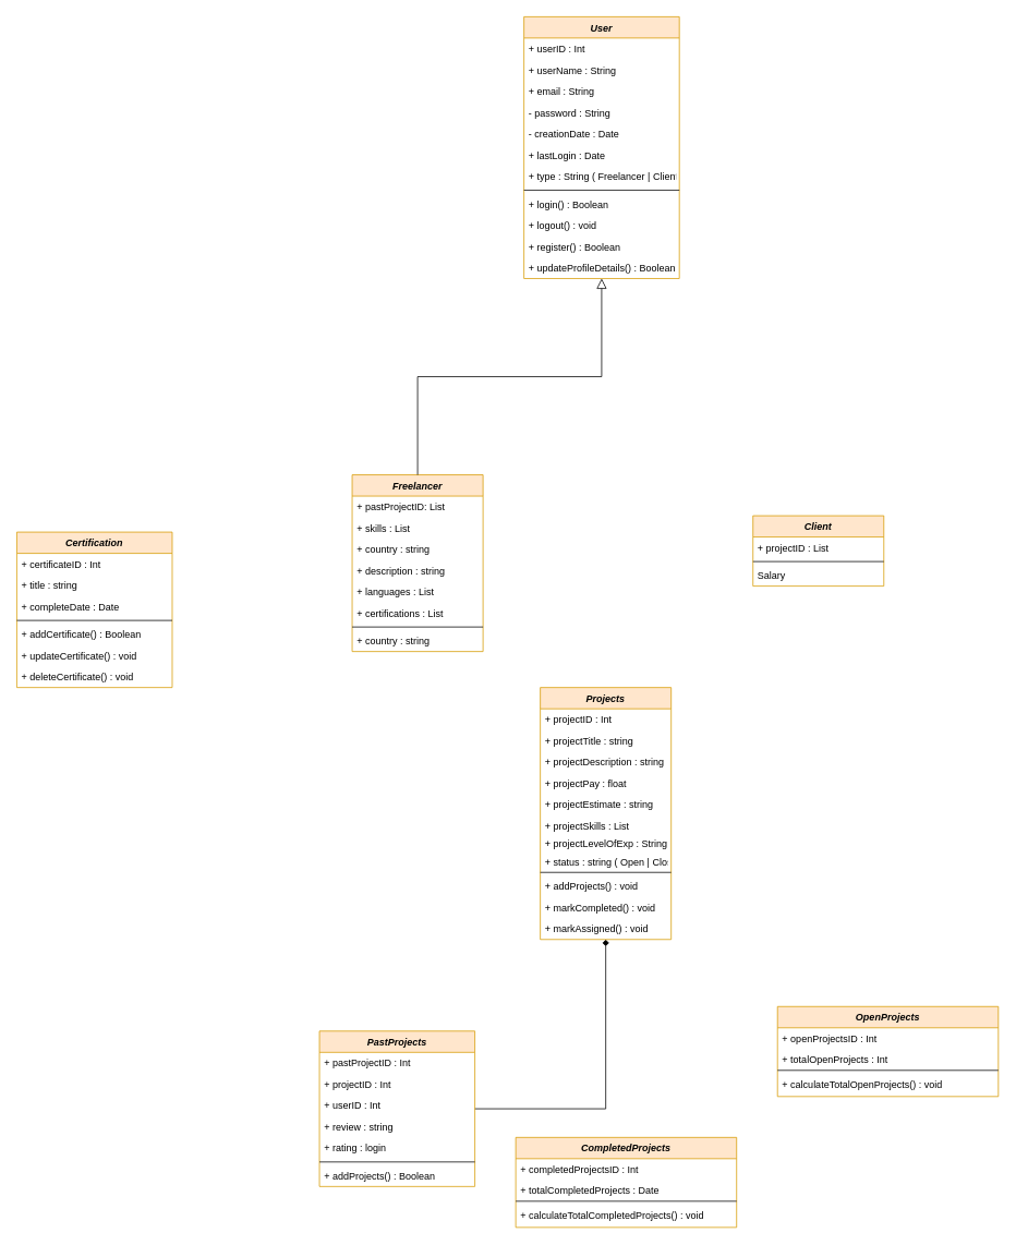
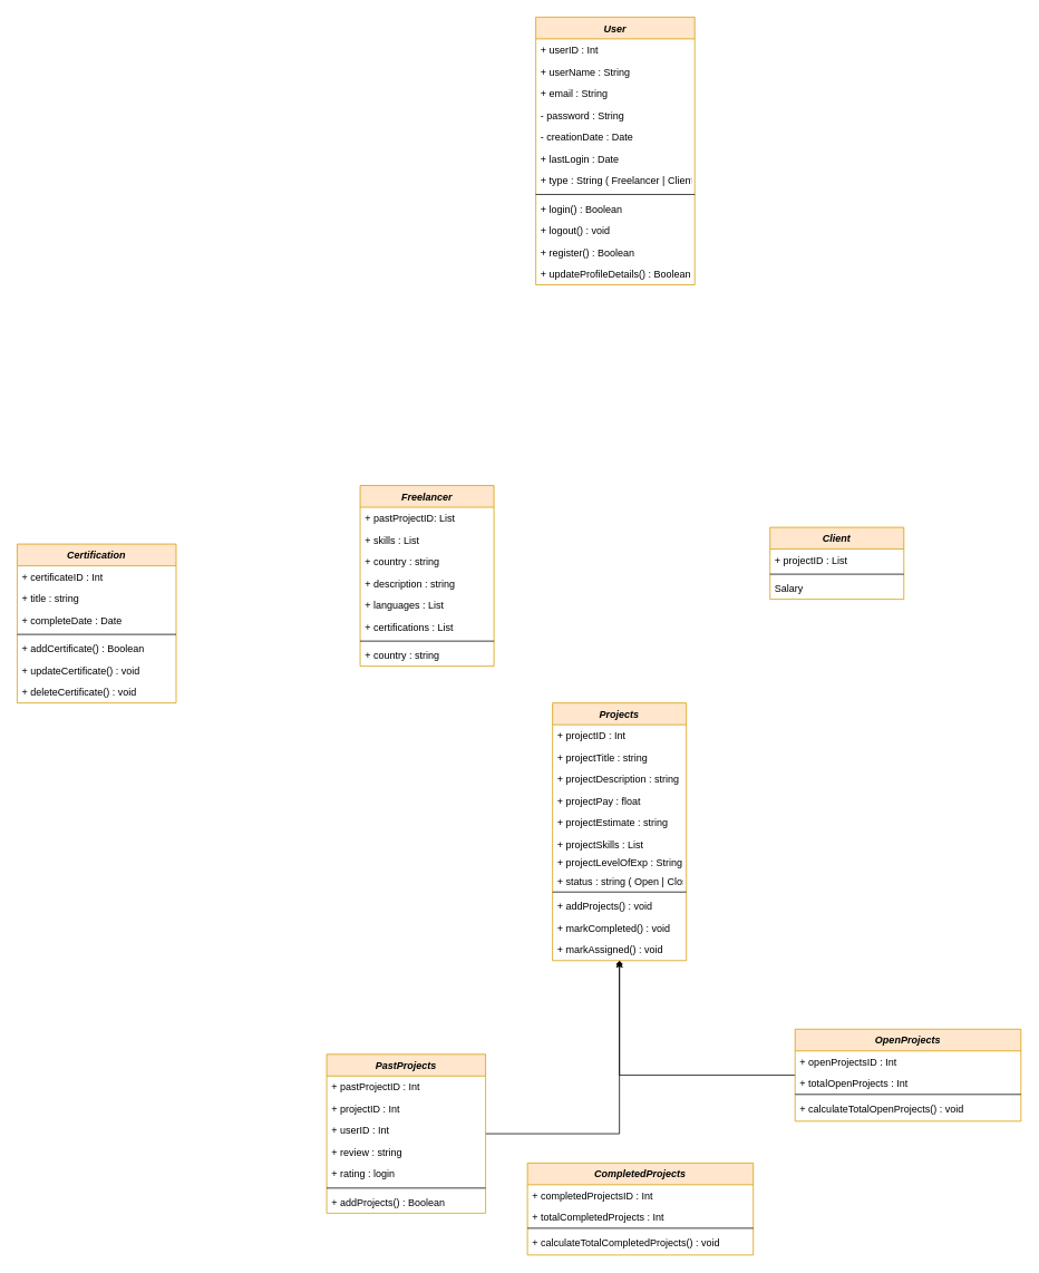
- <mxCell id="24" value="" style="endArrow=block;endSize=10;endFill=0;shadow=0;strokeWidth=1;rounded=0;curved=0;edgeStyle=elbowEdgeStyle;elbow=vertical;" parent="1" source="15" target="2" edge="1"><mxGeometry width="160" relative="1" as="geometry"><mxPoint x="620" y="103" as="sourcePoint" /><mxPoint x="620" y="103" as="targetPoint" /></mxGeometry></mxCell>
+ <mxCell id="46" style="edgeStyle=orthogonalEdgeStyle;rounded=0;orthogonalLoop=1;jettySize=auto;html=1;" edge="1" parent="1" source="47" target="52"><mxGeometry relative="1" as="geometry" /></mxCell>
- <mxCell id="67" value="+ totalCompletedProjects : Date" style="text;align=left;verticalAlign=top;spacingLeft=4;spacingRight=4;overflow=hidden;rotatable=0;points=[[0,0.5],[1,0.5]];portConstraint=eastwest;" vertex="1" parent="65"><mxGeometry y="52" width="270" height="22" as="geometry" /></mxCell>
+ <mxCell id="67" value="+ totalCompletedProjects : Int" style="text;align=left;verticalAlign=top;spacingLeft=4;spacingRight=4;overflow=hidden;rotatable=0;points=[[0,0.5],[1,0.5]];portConstraint=eastwest;" vertex="1" parent="65"><mxGeometry y="52" width="270" height="22" as="geometry" /></mxCell>
